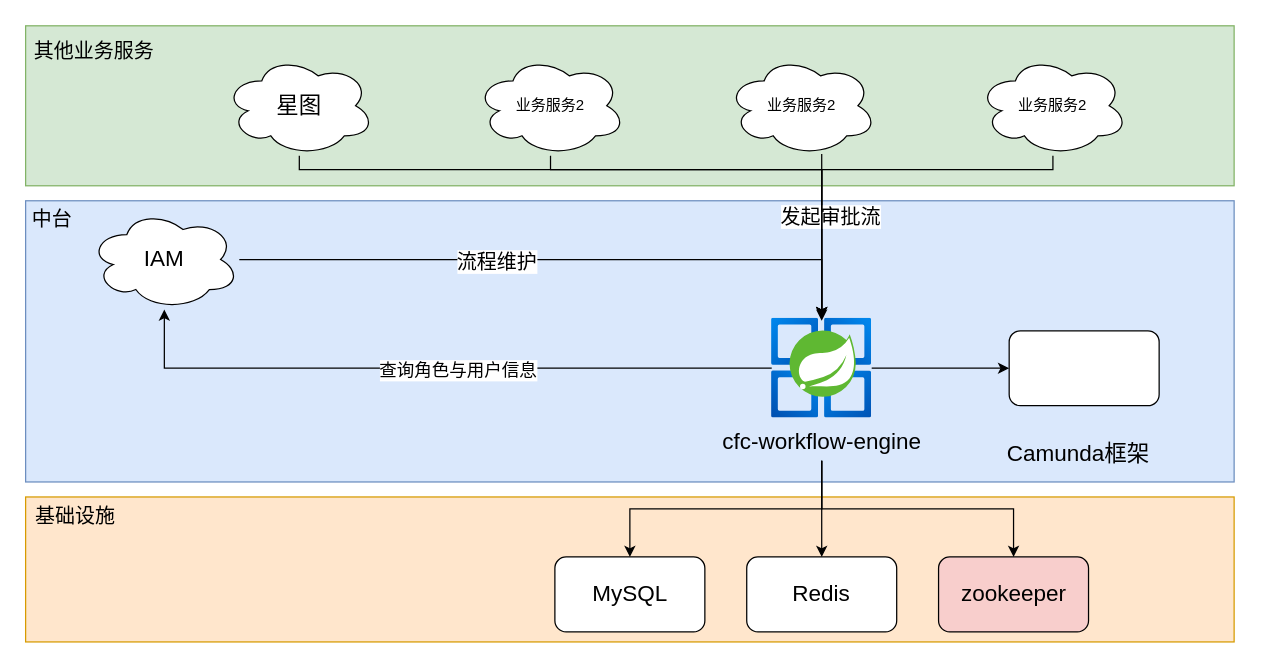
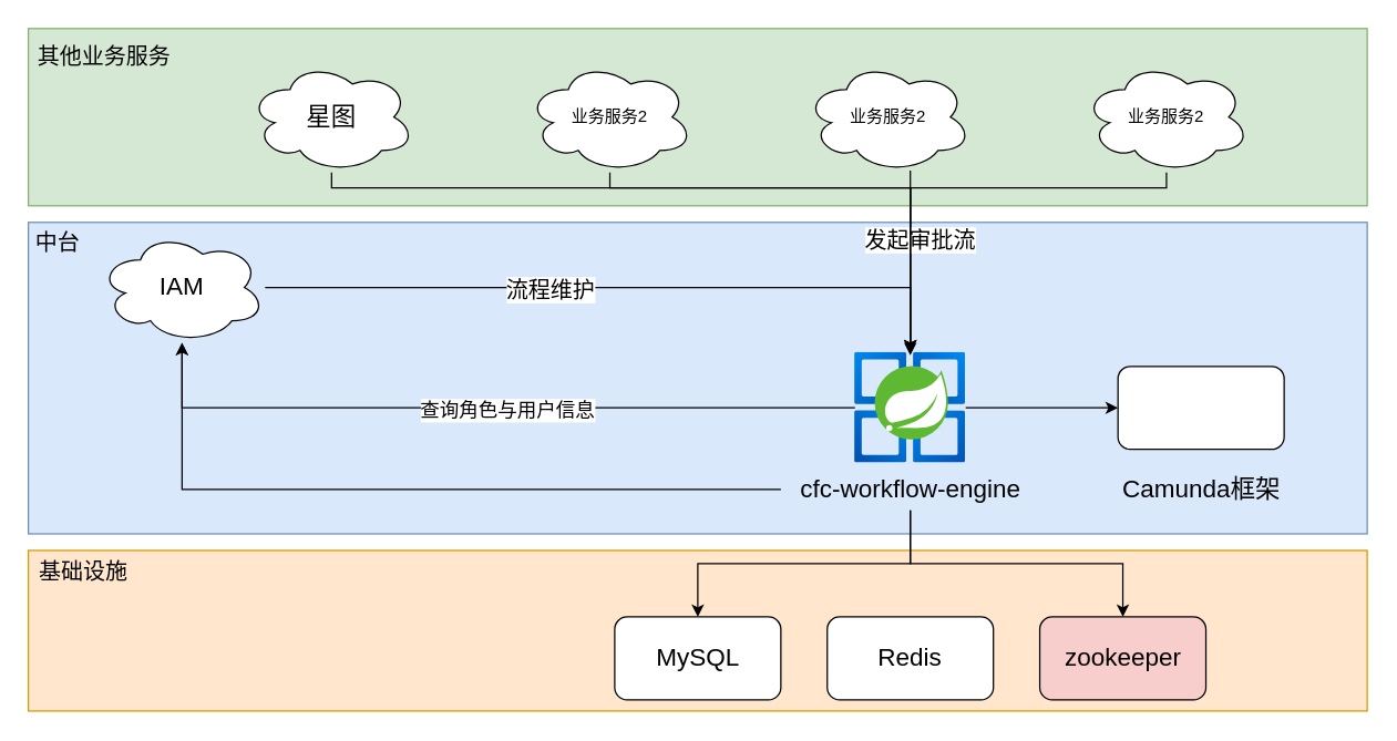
- <mxCell id="21" value="&lt;span style=&quot;font-size: 18px;&quot;&gt;Camunda框架&lt;/span&gt;" style="text;html=1;align=center;verticalAlign=middle;whiteSpace=wrap;rounded=0;" vertex="1" parent="1"><mxGeometry x="768.5" y="348" width="187" height="30" as="geometry" /></mxCell>
+ <mxCell id="21" value="&lt;span style=&quot;font-size: 18px;&quot;&gt;Camunda框架&lt;/span&gt;" style="text;html=1;align=center;verticalAlign=middle;whiteSpace=wrap;rounded=0;" vertex="1" parent="1"><mxGeometry x="773.5" y="338" width="187" height="30" as="geometry" /></mxCell>
- <mxCell id="13" style="edgeStyle=orthogonalEdgeStyle;rounded=0;orthogonalLoop=1;jettySize=auto;html=1;" edge="1" parent="1" source="15" target="23"><mxGeometry relative="1" as="geometry" /></mxCell>
+ <mxCell id="13" style="edgeStyle=orthogonalEdgeStyle;rounded=0;orthogonalLoop=1;jettySize=auto;html=1;" edge="1" parent="1" source="15" target="18"><mxGeometry relative="1" as="geometry" /></mxCell>
